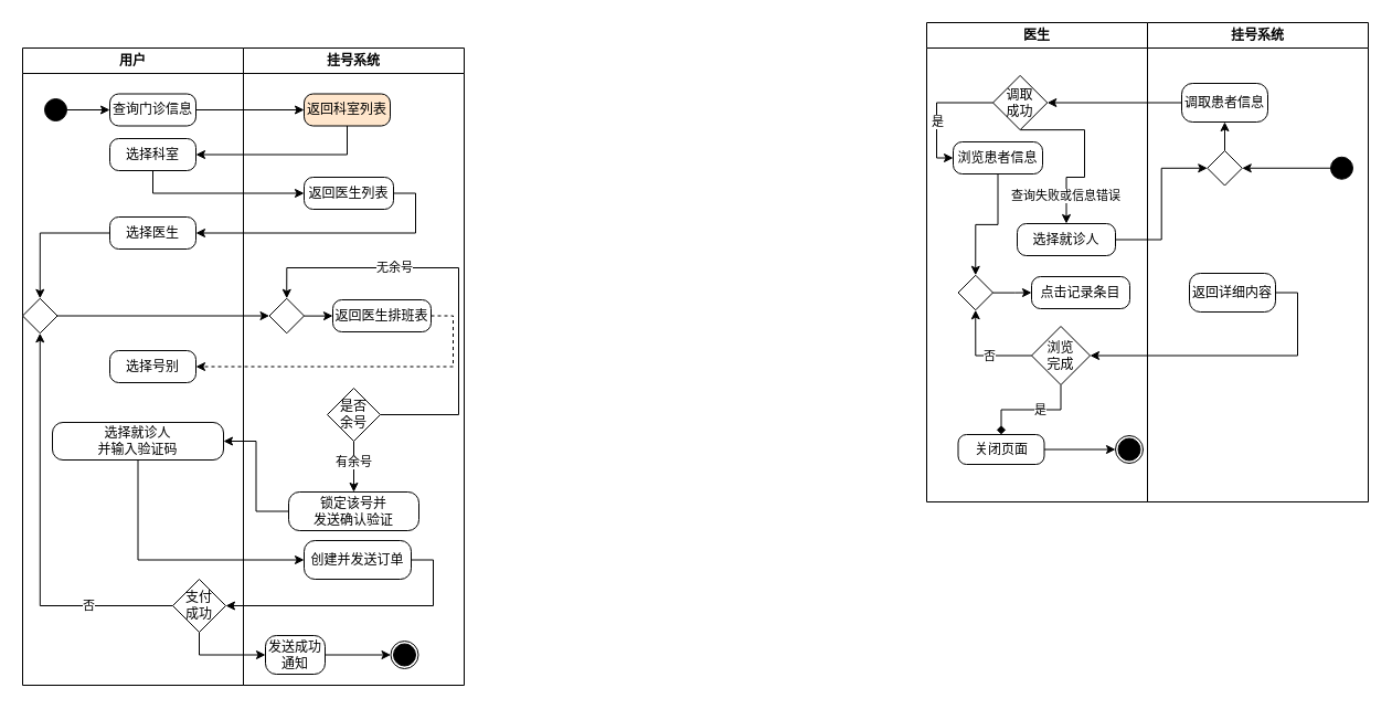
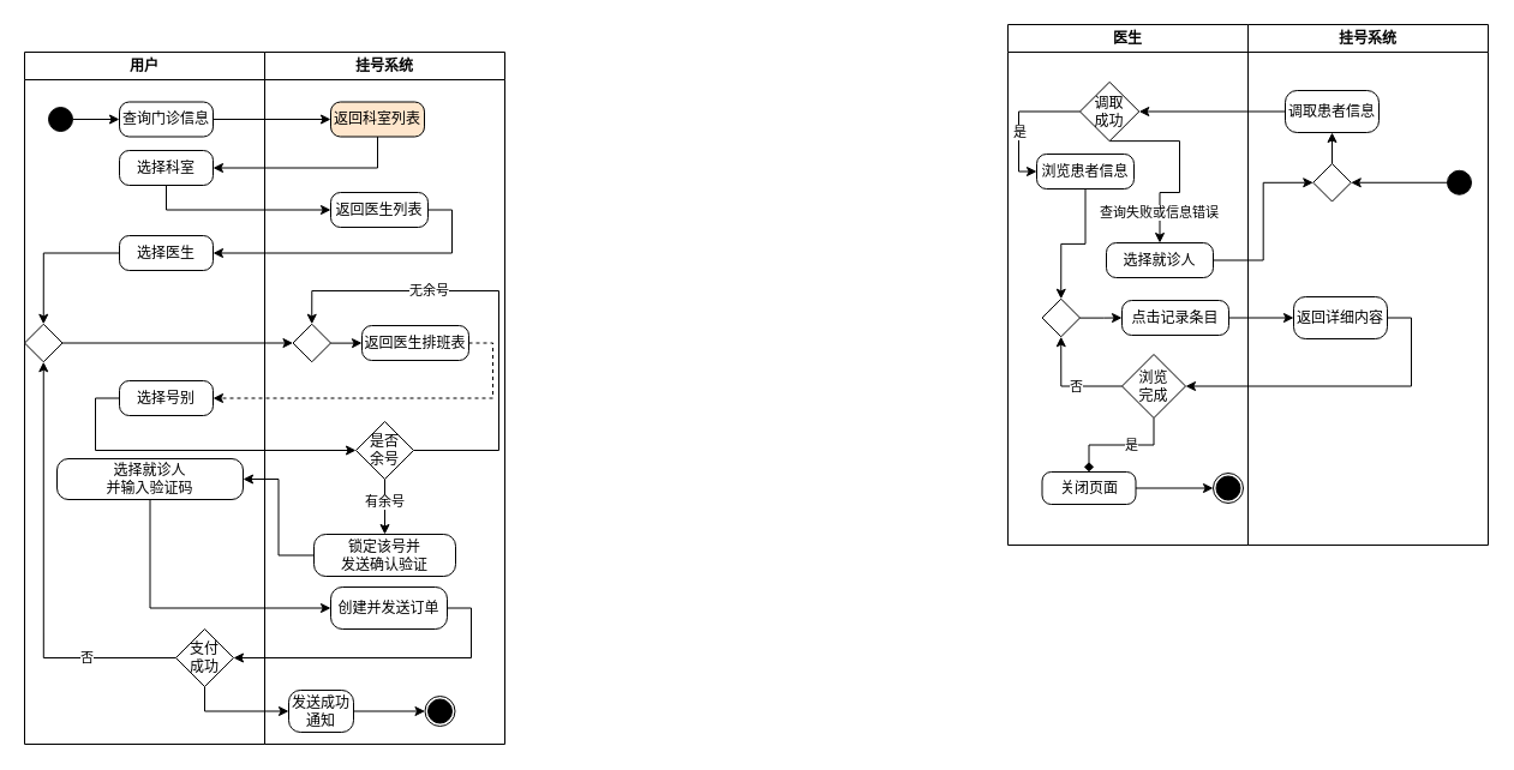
+ <mxCell id="73" style="edgeStyle=orthogonalEdgeStyle;rounded=0;orthogonalLoop=1;jettySize=auto;html=1;exitX=1;exitY=0.5;exitDx=0;exitDy=0;entryX=0;entryY=0.5;entryDx=0;entryDy=0;" edge="1" parent="1" source="52" target="70"><mxGeometry relative="1" as="geometry" /></mxCell>
+ <mxCell id="37" style="edgeStyle=orthogonalEdgeStyle;rounded=0;orthogonalLoop=1;jettySize=auto;html=1;exitX=0;exitY=0.5;exitDx=0;exitDy=0;entryX=0;entryY=0.5;entryDx=0;entryDy=0;" edge="1" parent="1" source="8" target="23"><mxGeometry relative="1" as="geometry" /></mxCell>
- <mxCell id="12" value="支付&lt;div&gt;成功&lt;/div&gt;" style="rhombus;whiteSpace=wrap;html=1;" vertex="1" parent="2"><mxGeometry x="136" y="481" width="48" height="48" as="geometry" /></mxCell>
+ <mxCell id="12" value="支付&lt;div&gt;成功&lt;/div&gt;" style="rhombus;whiteSpace=wrap;html=1;" vertex="1" parent="2"><mxGeometry x="126" y="481" width="48" height="48" as="geometry" /></mxCell>
